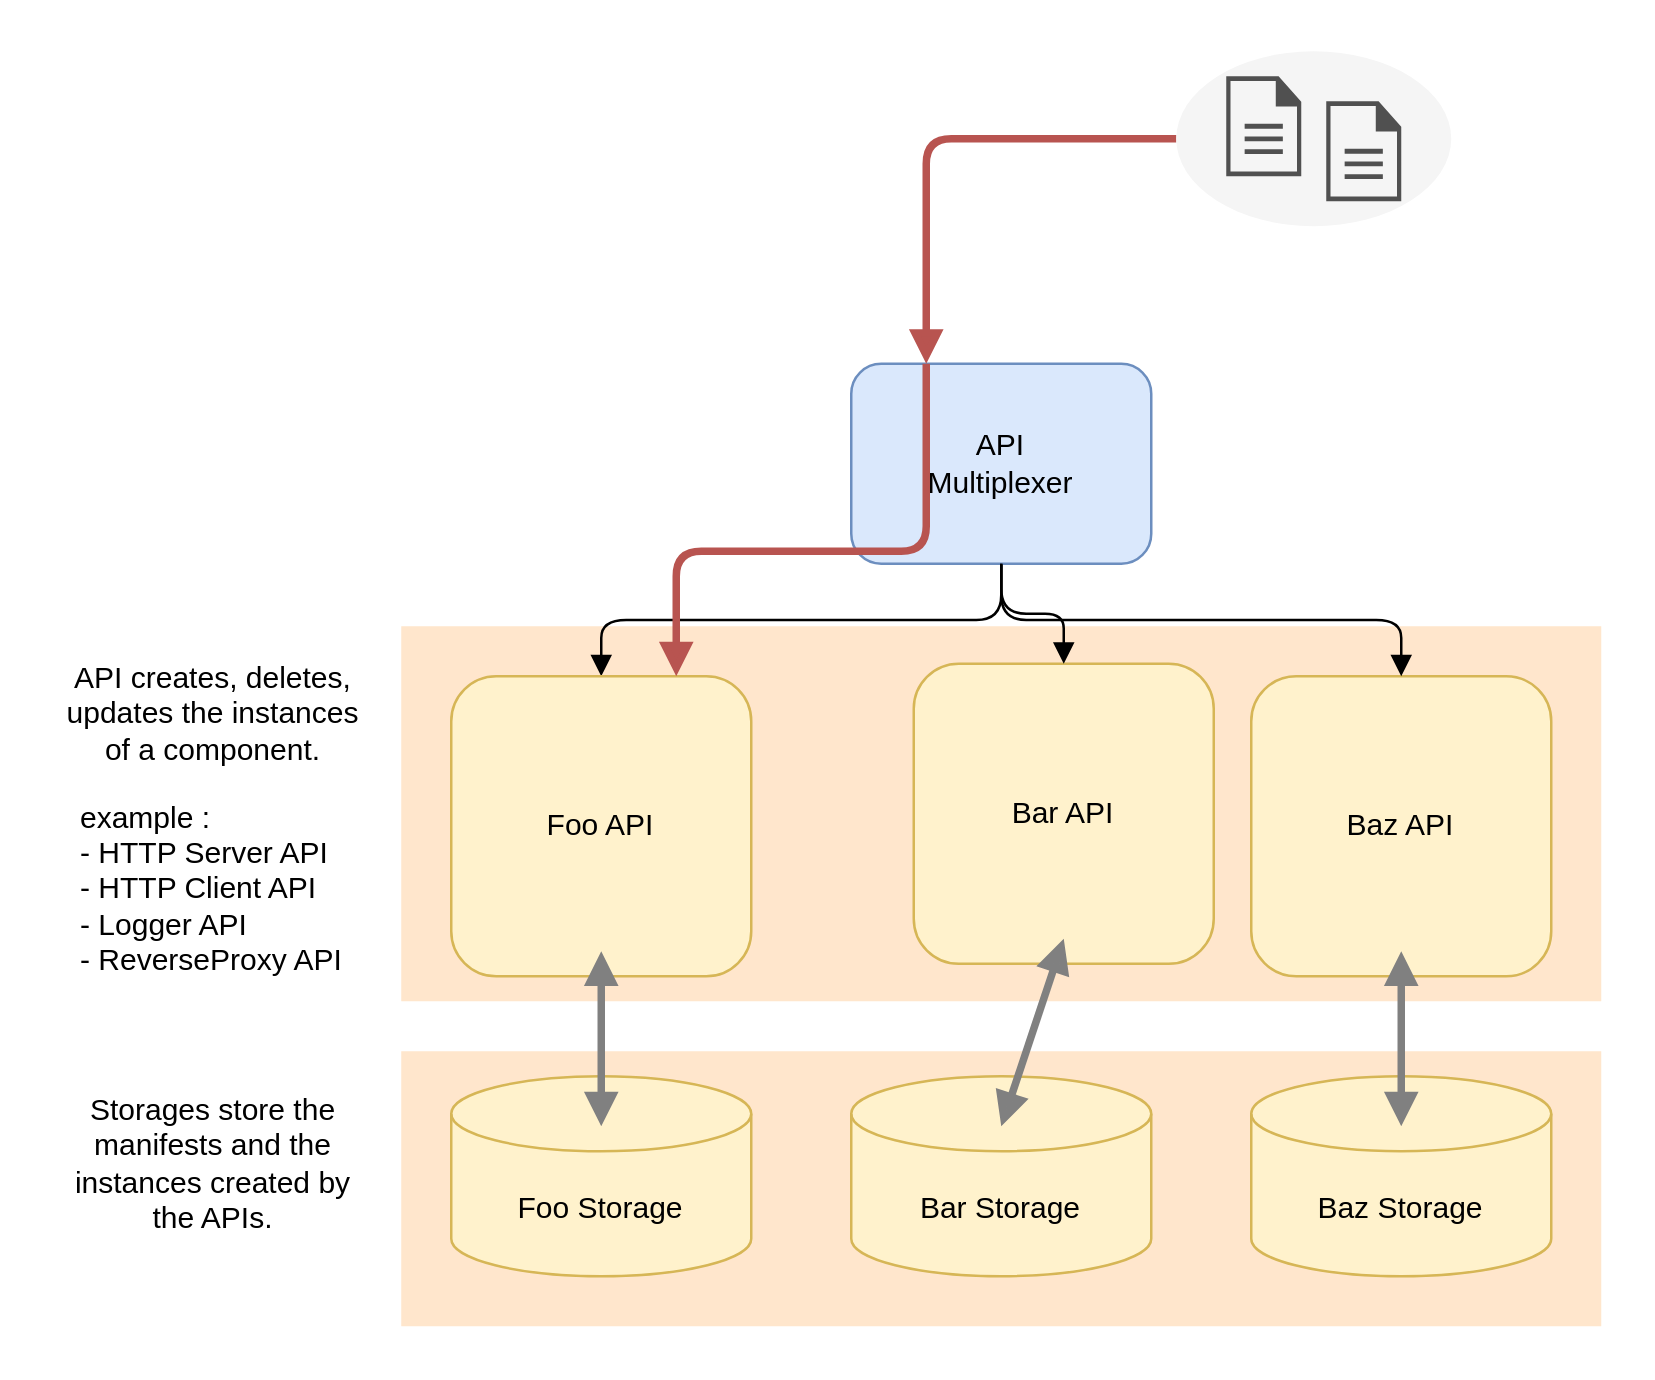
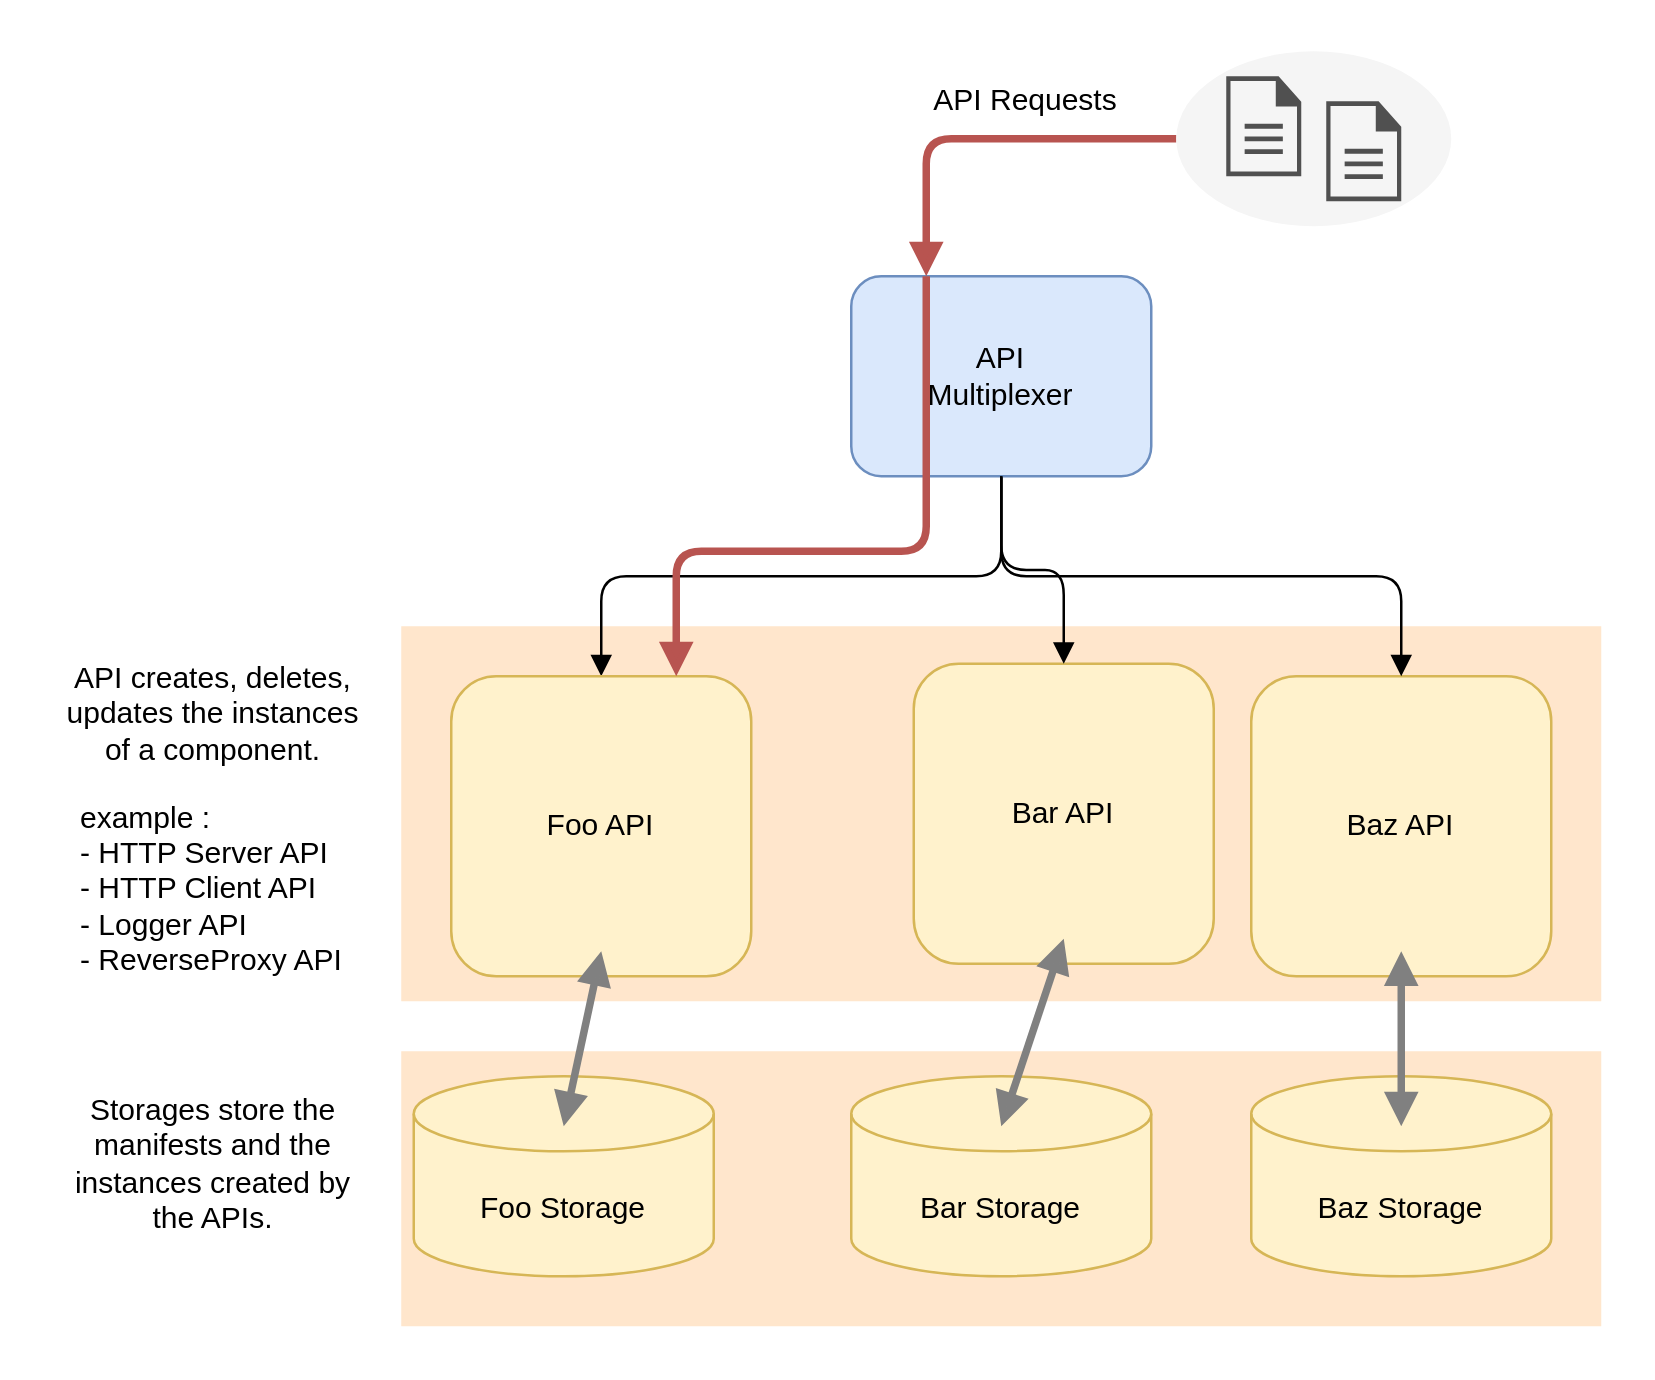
+ <mxCell id="24" value="API Requests" style="text;html=1;strokeColor=none;fillColor=none;align=center;verticalAlign=middle;whiteSpace=wrap;rounded=0;" vertex="1" parent="1"><mxGeometry x="370" y="30" width="80" height="20" as="geometry" /></mxCell>
- <mxCell id="5" value="API&lt;br&gt;Multiplexer" style="rounded=1;whiteSpace=wrap;html=1;fillColor=#dae8fc;strokeColor=#6c8ebf;" vertex="1" parent="1"><mxGeometry x="340" y="145" width="120" height="80" as="geometry" /></mxCell>
+ <mxCell id="5" value="API&lt;br&gt;Multiplexer" style="rounded=1;whiteSpace=wrap;html=1;fillColor=#dae8fc;strokeColor=#6c8ebf;" vertex="1" parent="1"><mxGeometry x="340" y="110" width="120" height="80" as="geometry" /></mxCell>
- <mxCell id="17" value="Foo Storage" style="shape=cylinder3;whiteSpace=wrap;html=1;boundedLbl=1;backgroundOutline=1;size=15;fillColor=#fff2cc;strokeColor=#d6b656;" vertex="1" parent="1"><mxGeometry x="180" y="430" width="120" height="80" as="geometry" /></mxCell>
+ <mxCell id="17" value="Foo Storage" style="shape=cylinder3;whiteSpace=wrap;html=1;boundedLbl=1;backgroundOutline=1;size=15;fillColor=#fff2cc;strokeColor=#d6b656;" vertex="1" parent="1"><mxGeometry x="165" y="430" width="120" height="80" as="geometry" /></mxCell>
